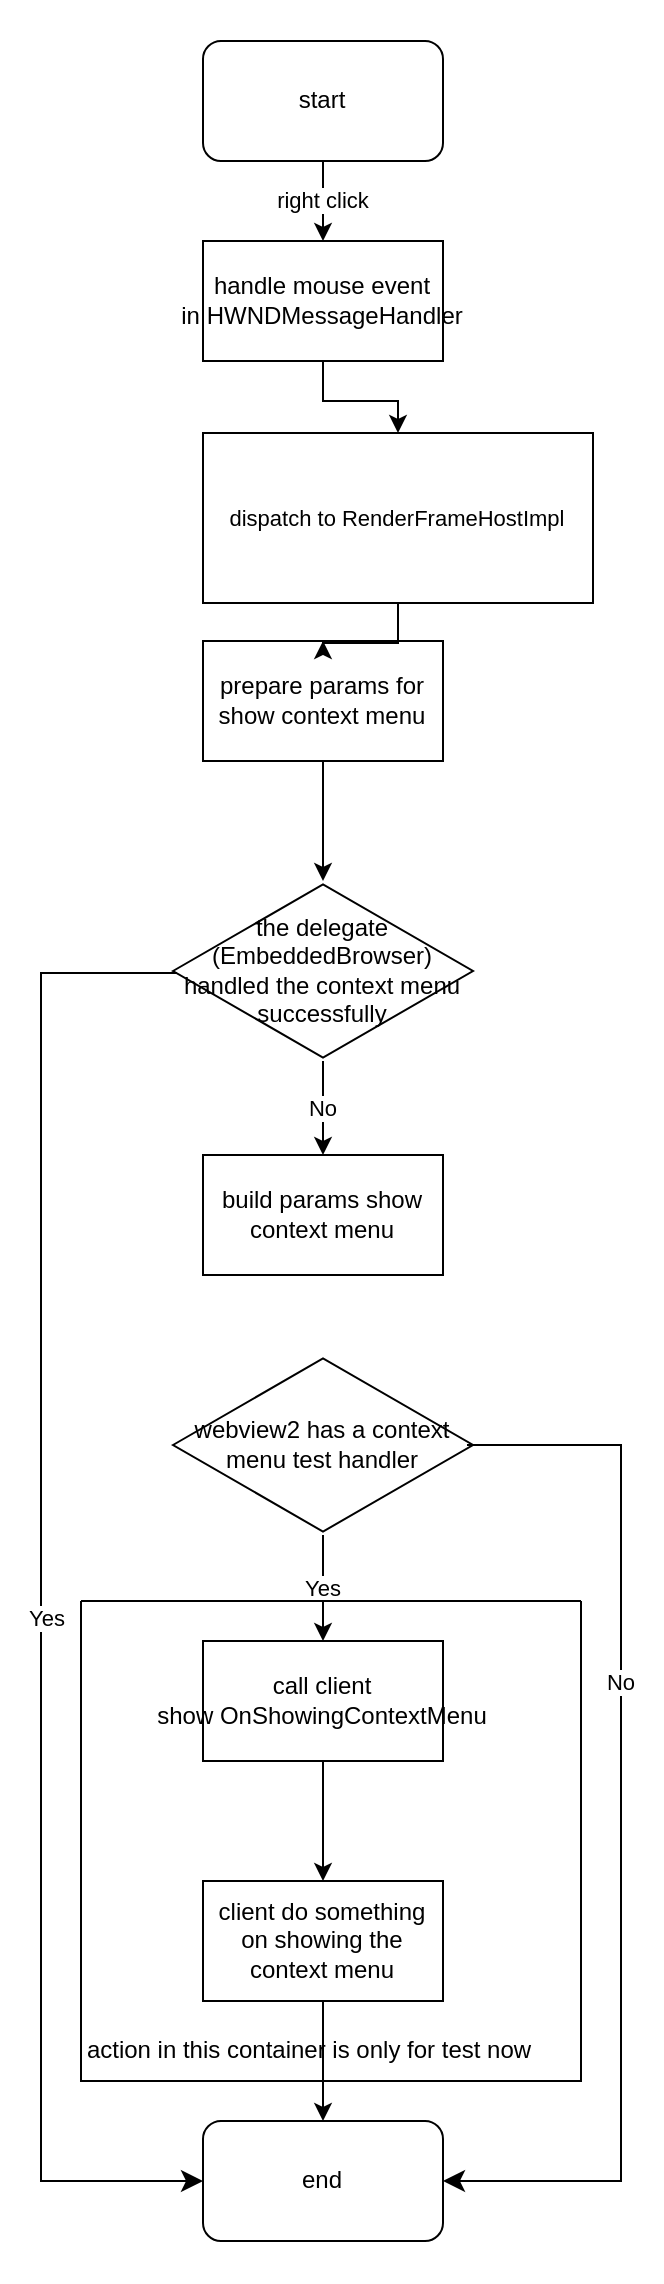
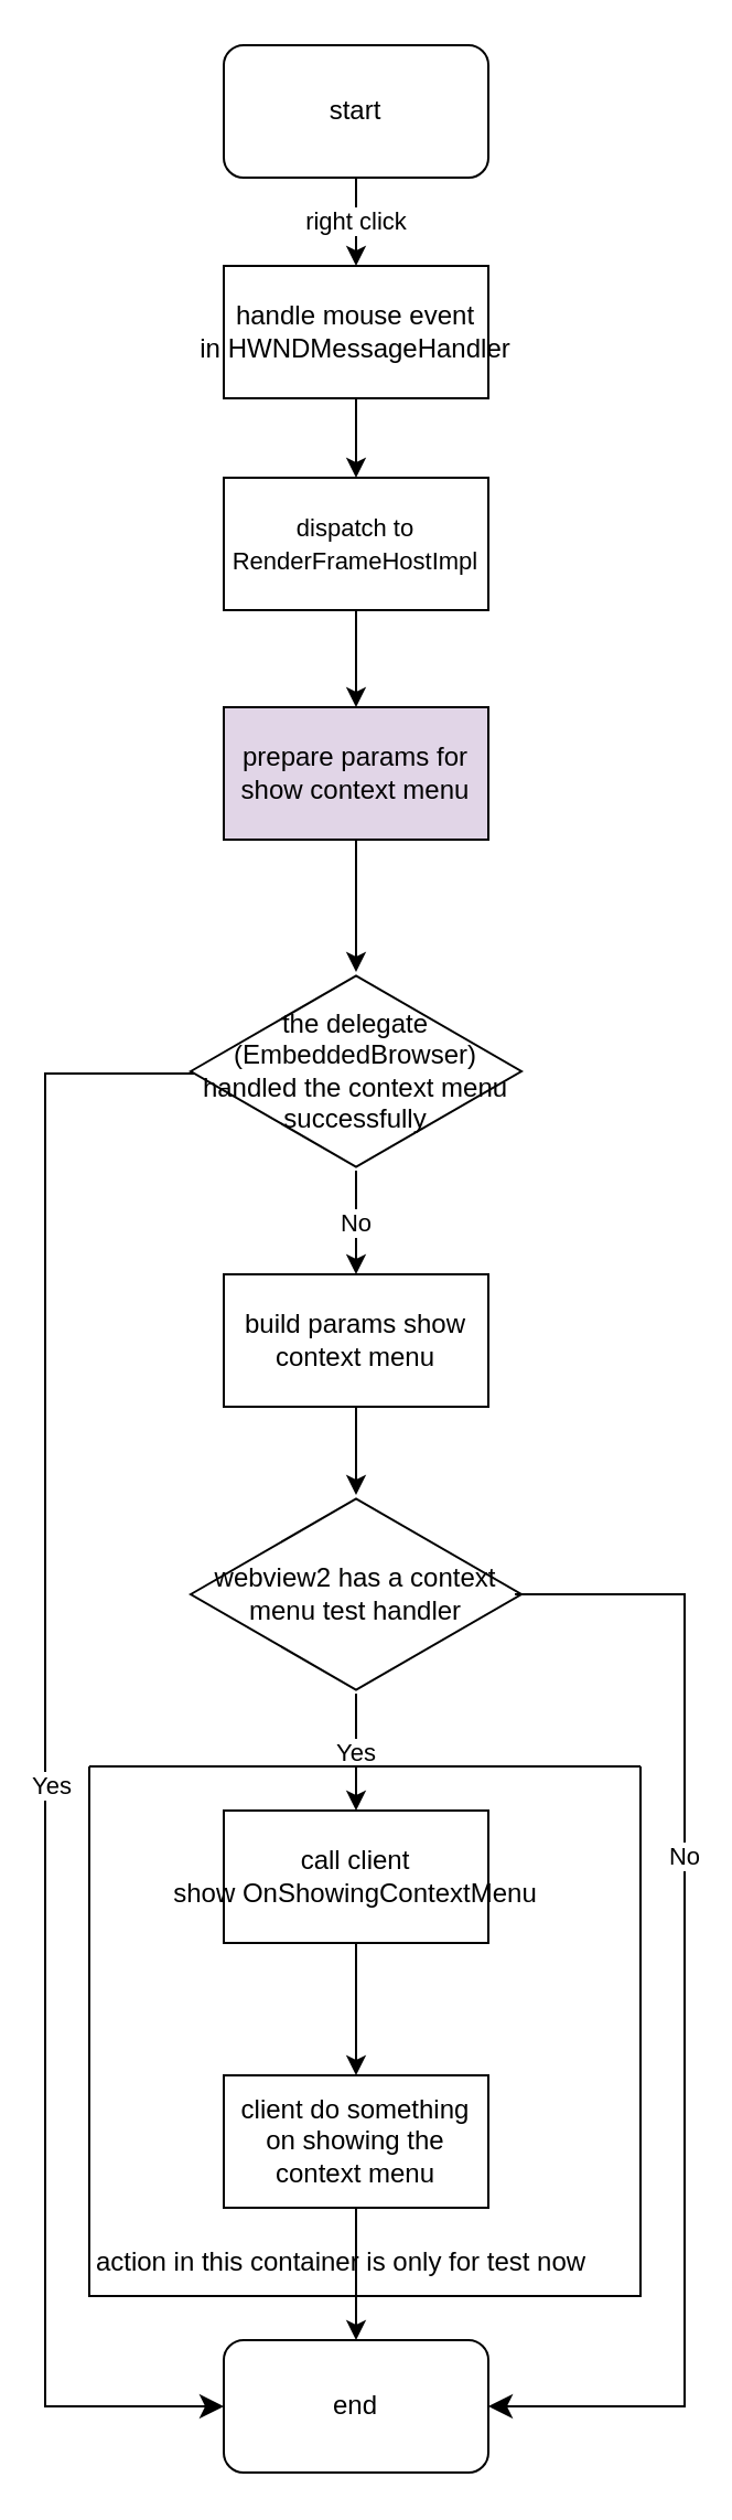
- <mxCell id="11" value="&lt;span style=&quot;font-size: 11px; background-color: rgb(255, 255, 255);&quot;&gt;dispatch to RenderFrameHostImpl&lt;/span&gt;" style="rounded=0;whiteSpace=wrap;html=1;" vertex="1" parent="1"><mxGeometry x="101" y="216" width="195" height="85" as="geometry" /></mxCell>
+ <mxCell id="11" value="&lt;span style=&quot;font-size: 11px; background-color: rgb(255, 255, 255);&quot;&gt;dispatch to RenderFrameHostImpl&lt;/span&gt;" style="rounded=0;whiteSpace=wrap;html=1;" vertex="1" parent="1"><mxGeometry x="101" y="216" width="120" height="60" as="geometry" /></mxCell>
- <mxCell id="7" value="&lt;p&gt;prepare params for show context menu&lt;/p&gt;" style="rounded=0;whiteSpace=wrap;html=1;" vertex="1" parent="1"><mxGeometry x="101" y="320" width="120" height="60" as="geometry" /></mxCell>
+ <mxCell id="7" value="&lt;p&gt;prepare params for show context menu&lt;/p&gt;" style="rounded=0;whiteSpace=wrap;html=1;fillColor=#e1d5e7;" vertex="1" parent="1"><mxGeometry x="101" y="320" width="120" height="60" as="geometry" /></mxCell>
+ <mxCell id="15" value="" style="edgeStyle=orthogonalEdgeStyle;rounded=0;orthogonalLoop=1;jettySize=auto;html=1;" edge="1" parent="1" source="16" target="18"><mxGeometry relative="1" as="geometry" /></mxCell>
